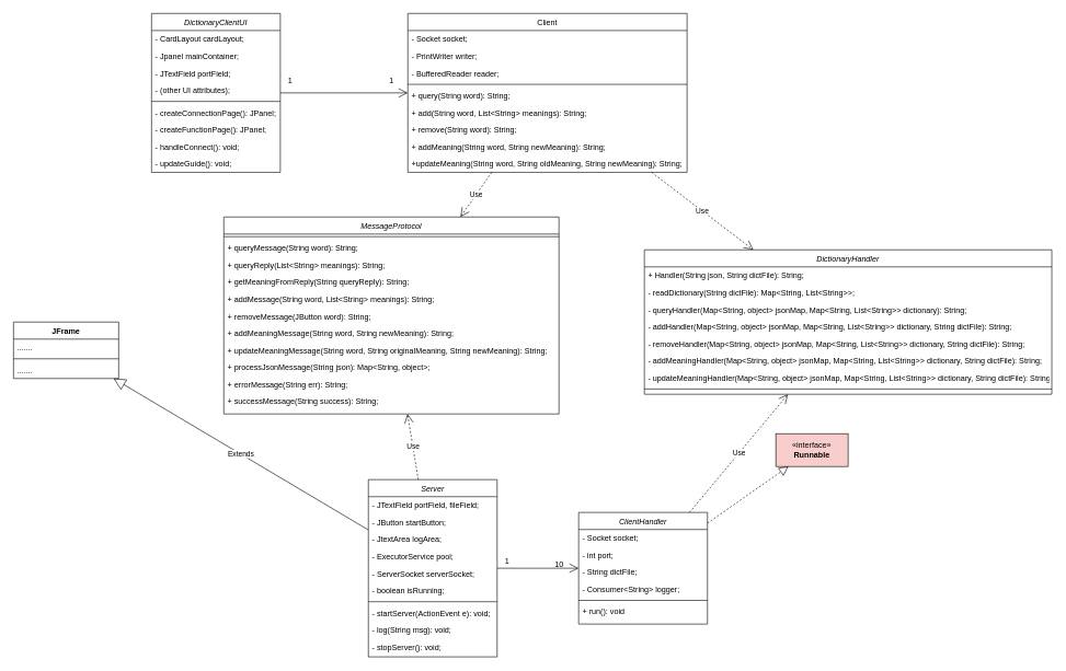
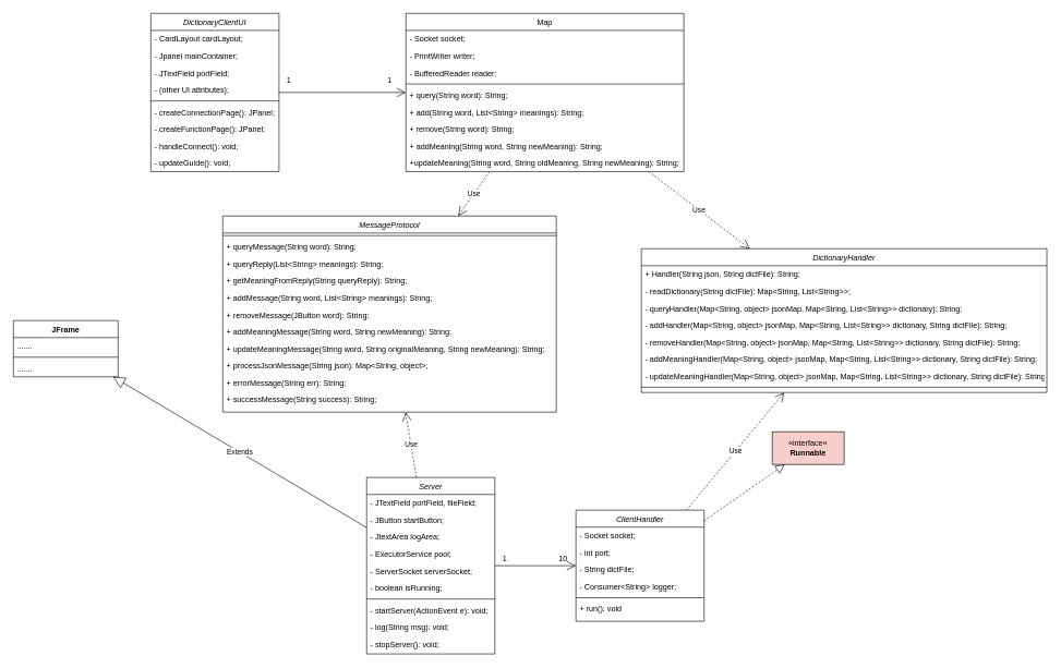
- <mxCell id="12" value="Client" style="swimlane;fontStyle=0;align=center;verticalAlign=top;childLayout=stackLayout;horizontal=1;startSize=26;horizontalStack=0;resizeParent=1;resizeLast=0;collapsible=1;marginBottom=0;rounded=0;shadow=0;strokeWidth=1;" parent="1" vertex="1"><mxGeometry x="620" y="20" width="425" height="242" as="geometry"><mxRectangle x="550" y="140" width="160" height="26" as="alternateBounds" /></mxGeometry></mxCell>
+ <mxCell id="12" value="Map" style="swimlane;fontStyle=0;align=center;verticalAlign=top;childLayout=stackLayout;horizontal=1;startSize=26;horizontalStack=0;resizeParent=1;resizeLast=0;collapsible=1;marginBottom=0;rounded=0;shadow=0;strokeWidth=1;" parent="1" vertex="1"><mxGeometry x="620" y="20" width="425" height="242" as="geometry"><mxRectangle x="550" y="140" width="160" height="26" as="alternateBounds" /></mxGeometry></mxCell>
- <mxCell id="70" value="10" style="text;html=1;align=center;verticalAlign=middle;resizable=0;points=[];autosize=1;strokeColor=none;fillColor=none;" vertex="1" parent="1"><mxGeometry x="830" y="845" width="40" height="30" as="geometry" /></mxCell>
+ <mxCell id="70" value="10" style="text;html=1;align=center;verticalAlign=middle;resizable=0;points=[];autosize=1;strokeColor=none;fillColor=none;" vertex="1" parent="1"><mxGeometry x="840" y="840" width="40" height="30" as="geometry" /></mxCell>
